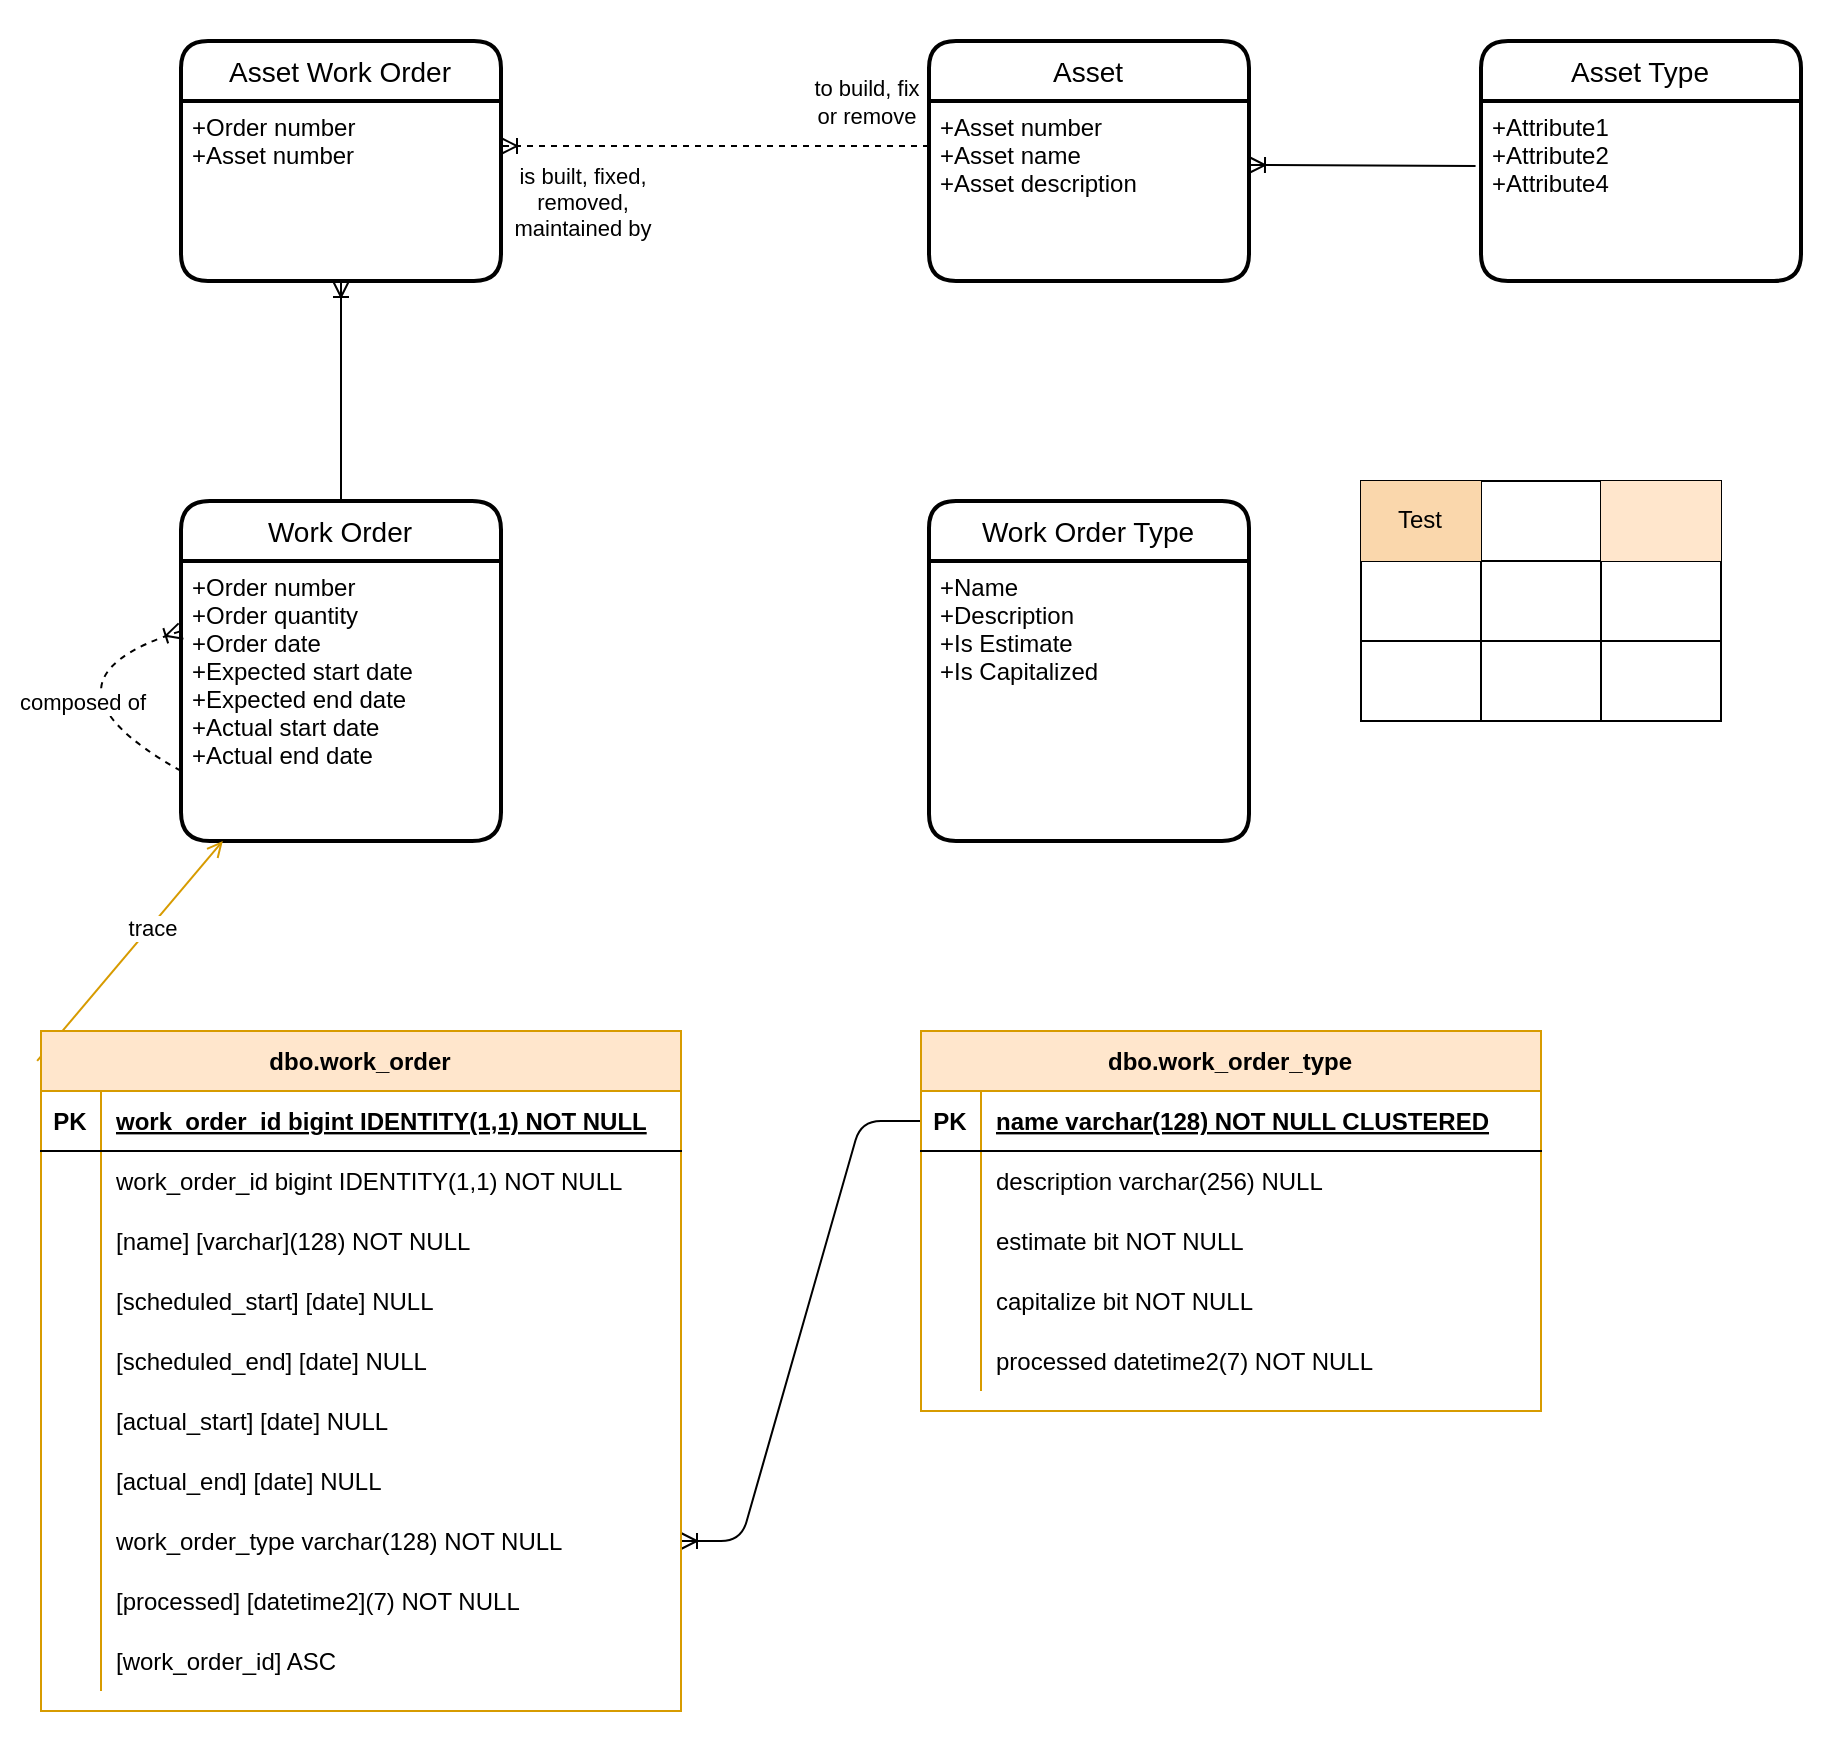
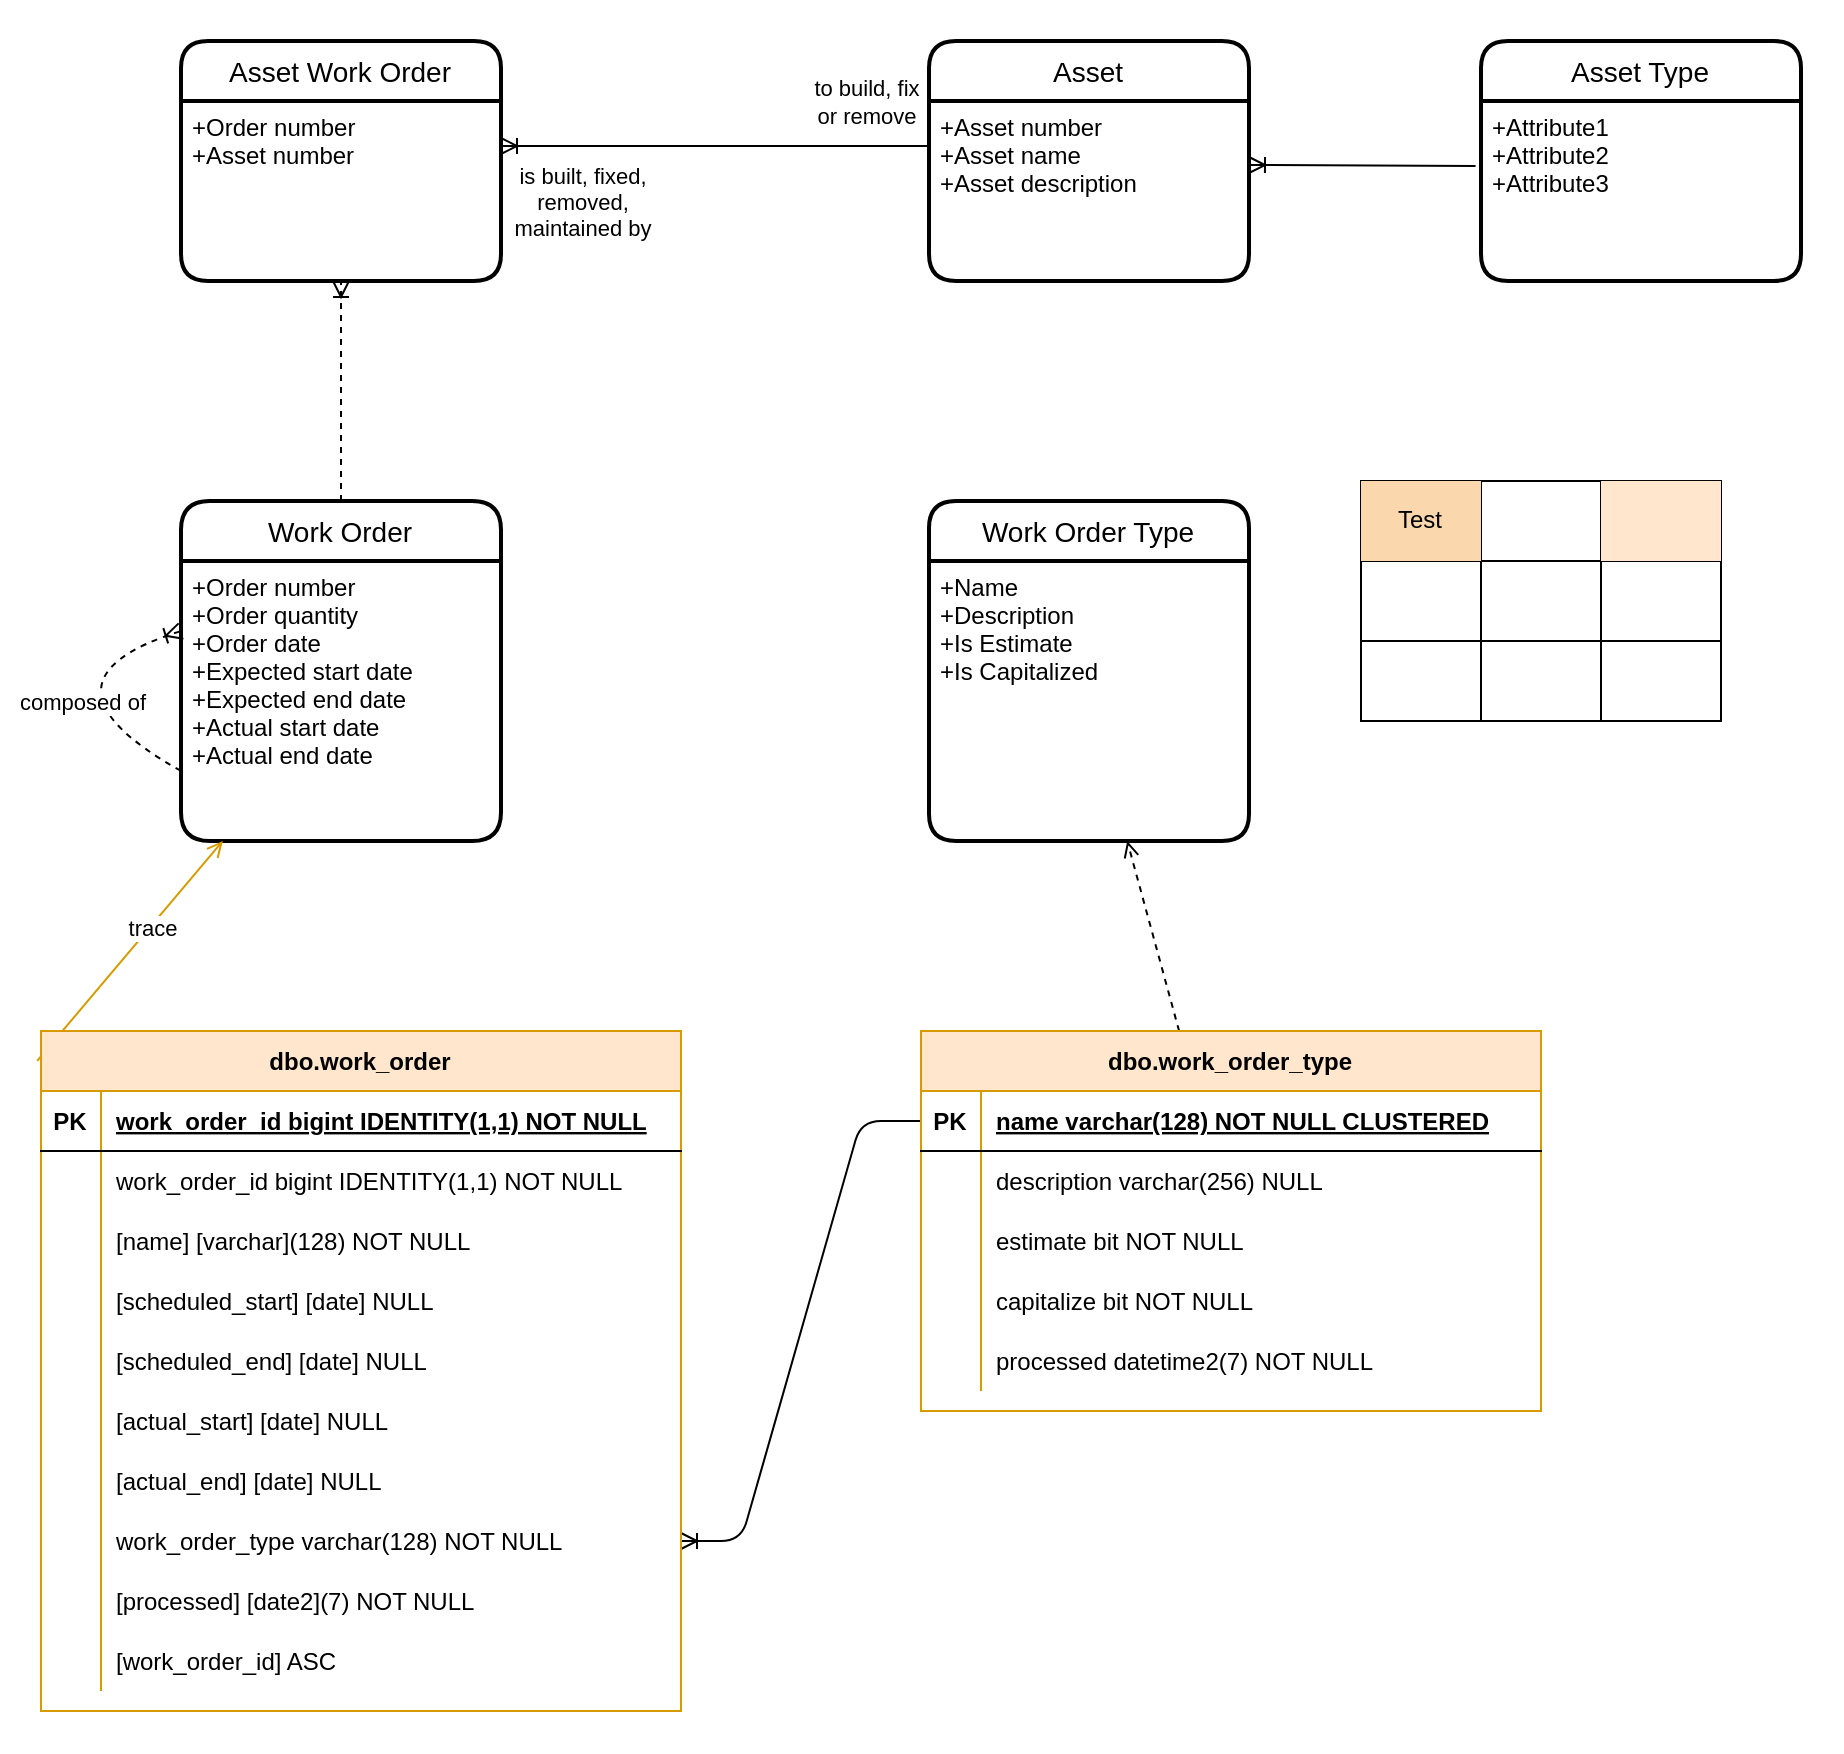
- <mxCell id="25" value="+Attribute1&#10;+Attribute2&#10;+Attribute4" style="align=left;strokeColor=none;fillColor=none;spacingLeft=4;fontSize=12;verticalAlign=top;resizable=0;rotatable=0;part=1;" parent="24" vertex="1"><mxGeometry y="30" width="160" height="90" as="geometry" /></mxCell>
+ <mxCell id="25" value="+Attribute1&#10;+Attribute2&#10;+Attribute3" style="align=left;strokeColor=none;fillColor=none;spacingLeft=4;fontSize=12;verticalAlign=top;resizable=0;rotatable=0;part=1;" parent="24" vertex="1"><mxGeometry y="30" width="160" height="90" as="geometry" /></mxCell>
- <mxCell id="21" value="" style="fontSize=12;html=1;endArrow=ERoneToMany;exitX=0;exitY=0.25;exitDx=0;exitDy=0;entryX=1;entryY=0.25;entryDx=0;entryDy=0;metaEdit=1;dashed=1;" parent="1" source="3" target="28" edge="1"><mxGeometry width="100" height="100" relative="1" as="geometry"><mxPoint x="310" y="330" as="sourcePoint" /><mxPoint x="410" y="230" as="targetPoint" /></mxGeometry></mxCell>
+ <mxCell id="21" value="" style="fontSize=12;html=1;endArrow=ERoneToMany;exitX=0;exitY=0.25;exitDx=0;exitDy=0;entryX=1;entryY=0.25;entryDx=0;entryDy=0;metaEdit=1;" parent="1" source="3" target="28" edge="1"><mxGeometry width="100" height="100" relative="1" as="geometry"><mxPoint x="310" y="330" as="sourcePoint" /><mxPoint x="410" y="230" as="targetPoint" /></mxGeometry></mxCell>
- <mxCell id="30" value="" style="fontSize=12;html=1;endArrow=ERoneToMany;exitX=0.5;exitY=0;exitDx=0;exitDy=0;strokeWidth=1;entryX=0.5;entryY=1;entryDx=0;entryDy=0;" edge="1" parent="1" source="4" target="28"><mxGeometry width="100" height="100" relative="1" as="geometry"><mxPoint x="470" y="430" as="sourcePoint" /><mxPoint x="260" y="150" as="targetPoint" /></mxGeometry></mxCell>
+ <mxCell id="30" value="" style="fontSize=12;html=1;endArrow=ERoneToMany;exitX=0.5;exitY=0;exitDx=0;exitDy=0;strokeWidth=1;entryX=0.5;entryY=1;entryDx=0;entryDy=0;dashed=1;" edge="1" parent="1" source="4" target="28"><mxGeometry width="100" height="100" relative="1" as="geometry"><mxPoint x="470" y="430" as="sourcePoint" /><mxPoint x="260" y="150" as="targetPoint" /></mxGeometry></mxCell>
+ <mxCell id="33" style="edgeStyle=none;rounded=1;orthogonalLoop=1;jettySize=auto;html=1;startArrow=none;startFill=0;endArrow=open;endFill=0;strokeColor=#000000;strokeWidth=1;dashed=1;" edge="1" parent="1" source="34" target="82"><mxGeometry relative="1" as="geometry" /></mxCell>
- <mxCell id="77" value="[processed] [datetime2](7) NOT NULL" style="shape=partialRectangle;overflow=hidden;connectable=0;fillColor=none;top=0;left=0;bottom=0;right=0;align=left;spacingLeft=6;" vertex="1" parent="75"><mxGeometry x="30" width="290" height="30" as="geometry" /></mxCell>
+ <mxCell id="77" value="[processed] [date2](7) NOT NULL" style="shape=partialRectangle;overflow=hidden;connectable=0;fillColor=none;top=0;left=0;bottom=0;right=0;align=left;spacingLeft=6;" vertex="1" parent="75"><mxGeometry x="30" width="290" height="30" as="geometry" /></mxCell>
